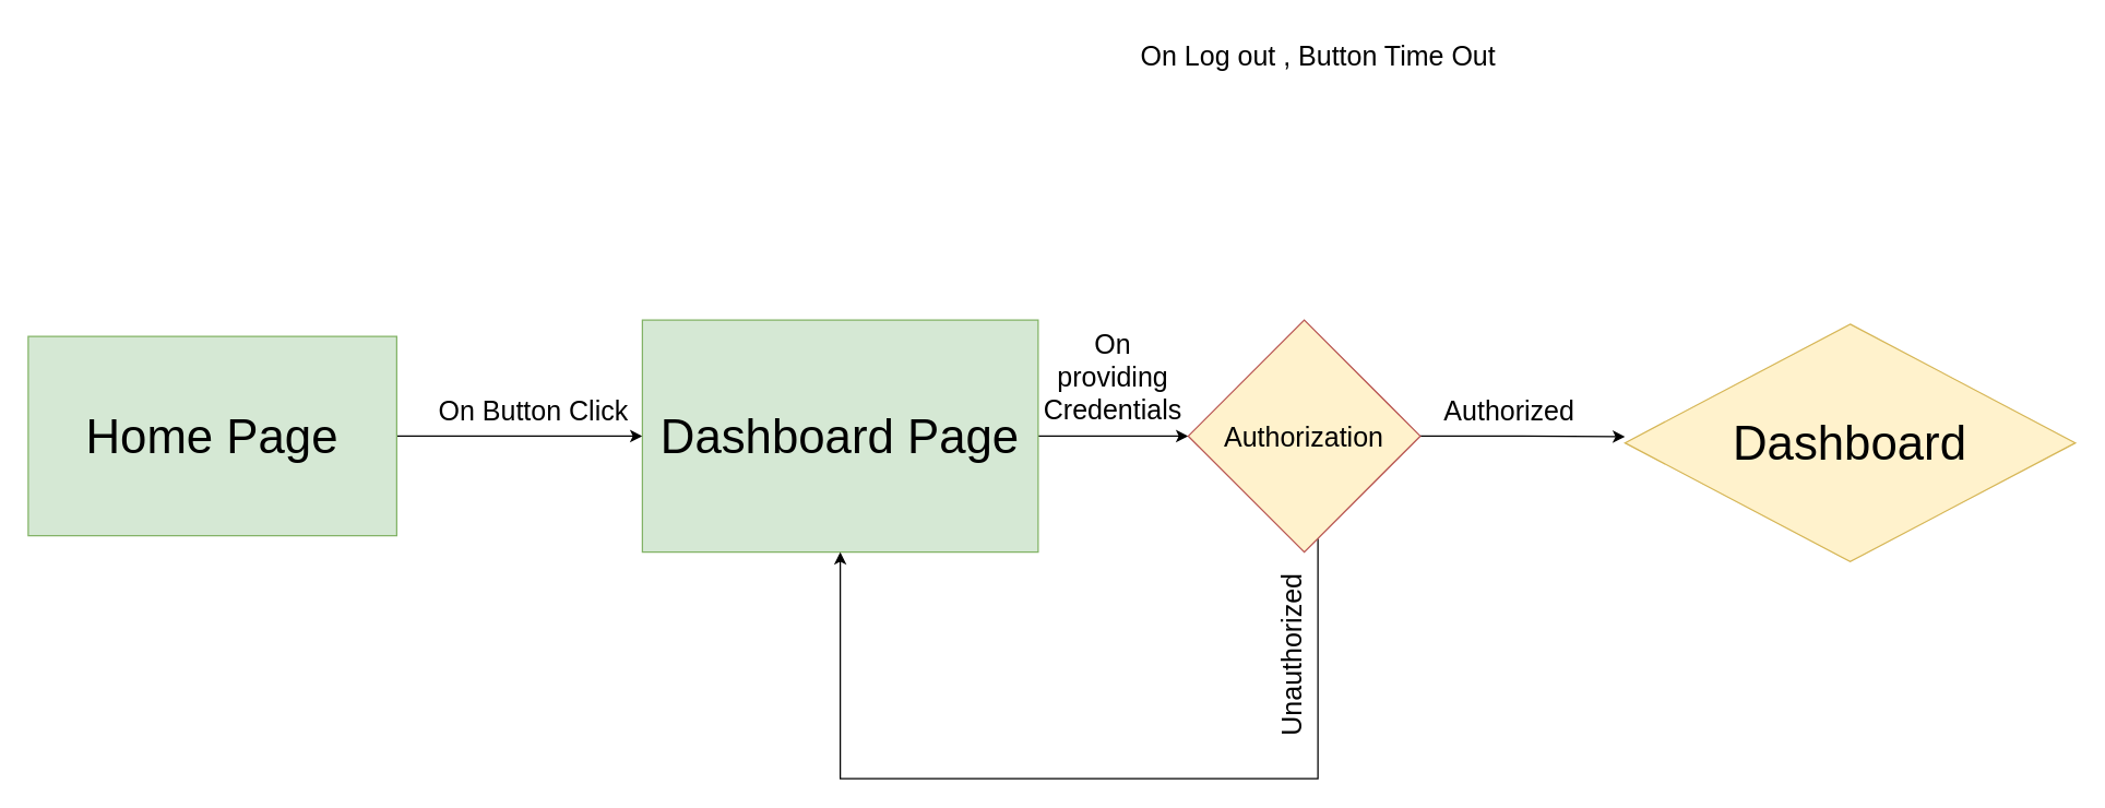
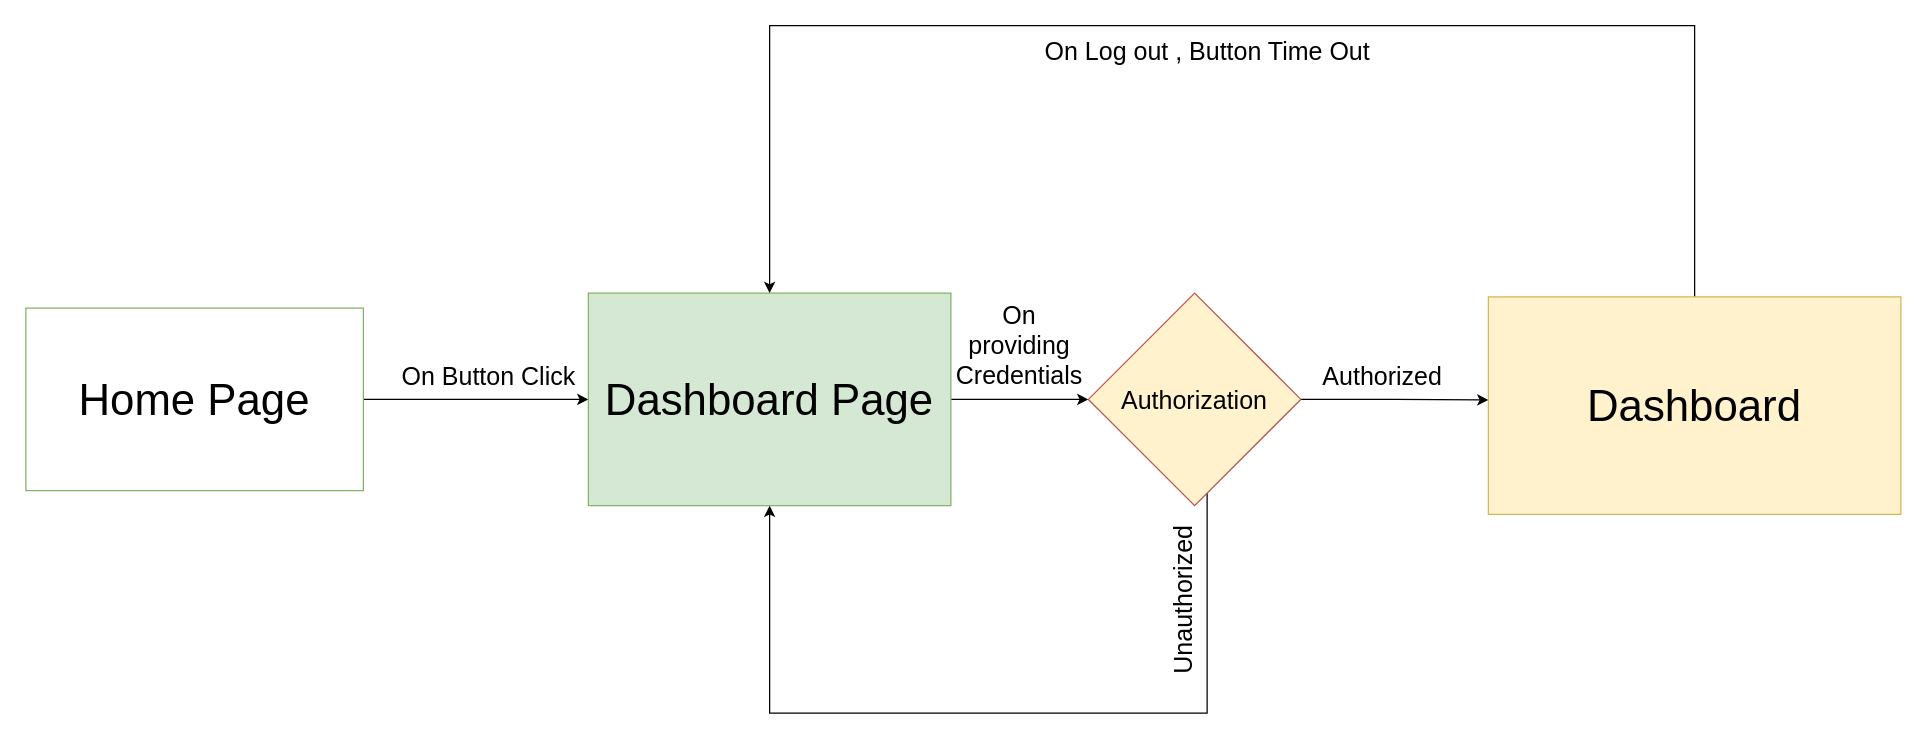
+ <mxCell id="11" style="edgeStyle=orthogonalEdgeStyle;rounded=0;orthogonalLoop=1;jettySize=auto;html=1;entryX=0.5;entryY=0;entryDx=0;entryDy=0;" edge="1" parent="1" source="12" target="5"><mxGeometry relative="1" as="geometry"><Array as="points"><mxPoint x="1355" y="20" /><mxPoint x="615" y="20" /></Array></mxGeometry></mxCell>
- <mxCell id="3" value="&lt;font style=&quot;font-size: 35px&quot;&gt;Home Page&lt;/font&gt;" style="whiteSpace=wrap;html=1;fillColor=#d5e8d4;strokeColor=#82b366;" vertex="1" parent="1"><mxGeometry x="20" y="246" width="270" height="146" as="geometry" /></mxCell>
+ <mxCell id="3" value="&lt;font style=&quot;font-size: 35px&quot;&gt;Home Page&lt;/font&gt;" style="whiteSpace=wrap;html=1;fillColor=#ffffff;strokeColor=#82b366;" vertex="1" parent="1"><mxGeometry x="20" y="246" width="270" height="146" as="geometry" /></mxCell>
- <mxCell id="12" value="&lt;font style=&quot;font-size: 35px&quot;&gt;Dashboard&lt;/font&gt;" style="rhombus;whiteSpace=wrap;html=1;fillColor=#fff2cc;strokeColor=#d6b656;" vertex="1" parent="1"><mxGeometry x="1190" y="237" width="330" height="174" as="geometry" /></mxCell>
+ <mxCell id="12" value="&lt;font style=&quot;font-size: 35px&quot;&gt;Dashboard&lt;/font&gt;" style="whiteSpace=wrap;html=1;fillColor=#fff2cc;strokeColor=#d6b656;" vertex="1" parent="1"><mxGeometry x="1190" y="237" width="330" height="174" as="geometry" /></mxCell>
